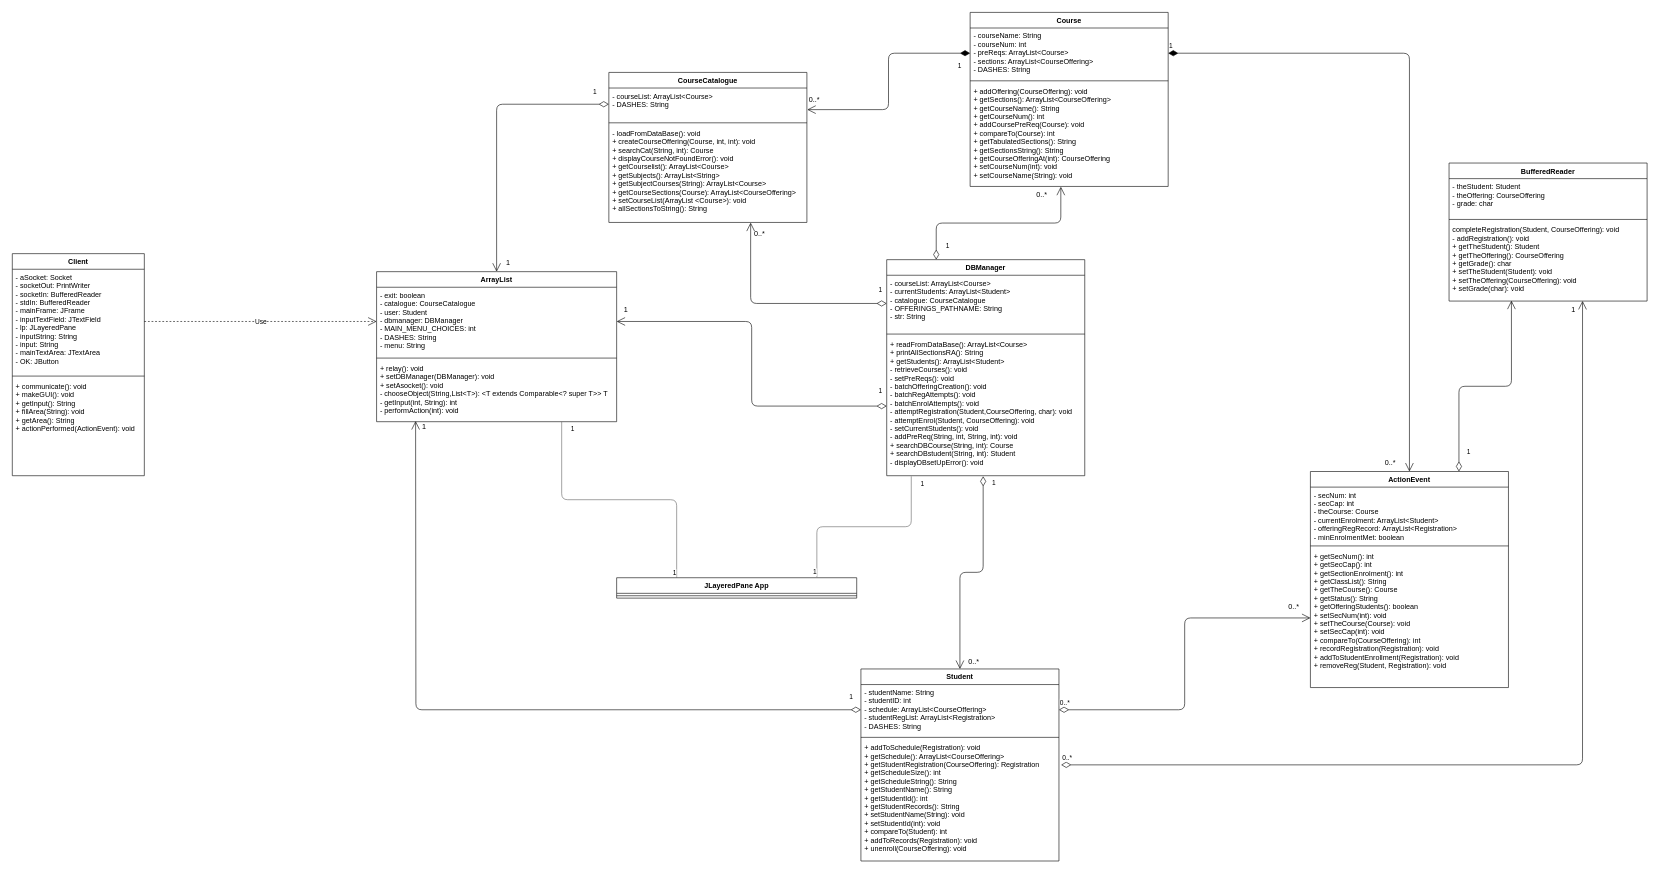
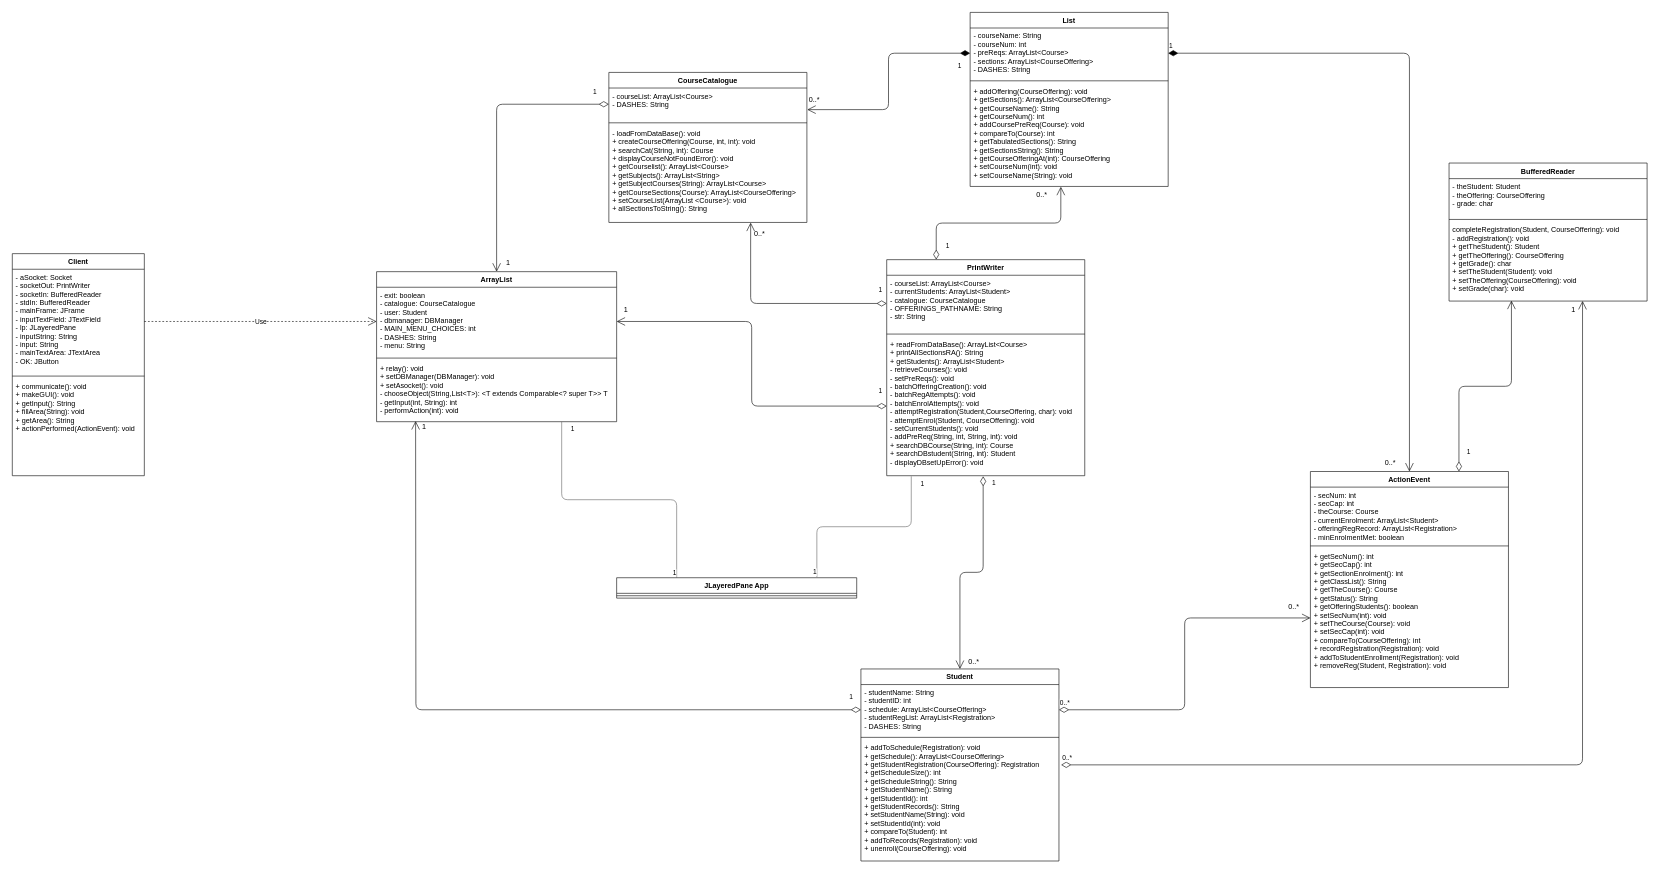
- <mxCell id="18" value="Course" style="swimlane;fontStyle=1;align=center;verticalAlign=top;childLayout=stackLayout;horizontal=1;startSize=26;horizontalStack=0;resizeParent=1;resizeParentMax=0;resizeLast=0;collapsible=1;marginBottom=0;" vertex="1" parent="1"><mxGeometry x="1616" y="20" width="330" height="290" as="geometry" /></mxCell>
+ <mxCell id="18" value="List" style="swimlane;fontStyle=1;align=center;verticalAlign=top;childLayout=stackLayout;horizontal=1;startSize=26;horizontalStack=0;resizeParent=1;resizeParentMax=0;resizeLast=0;collapsible=1;marginBottom=0;" vertex="1" parent="1"><mxGeometry x="1616" y="20" width="330" height="290" as="geometry" /></mxCell>
- <mxCell id="6" value="DBManager" style="swimlane;fontStyle=1;align=center;verticalAlign=top;childLayout=stackLayout;horizontal=1;startSize=26;horizontalStack=0;resizeParent=1;resizeParentMax=0;resizeLast=0;collapsible=1;marginBottom=0;" vertex="1" parent="1"><mxGeometry x="1477" y="432" width="330" height="360" as="geometry" /></mxCell>
+ <mxCell id="6" value="PrintWriter" style="swimlane;fontStyle=1;align=center;verticalAlign=top;childLayout=stackLayout;horizontal=1;startSize=26;horizontalStack=0;resizeParent=1;resizeParentMax=0;resizeLast=0;collapsible=1;marginBottom=0;" vertex="1" parent="1"><mxGeometry x="1477" y="432" width="330" height="360" as="geometry" /></mxCell>
